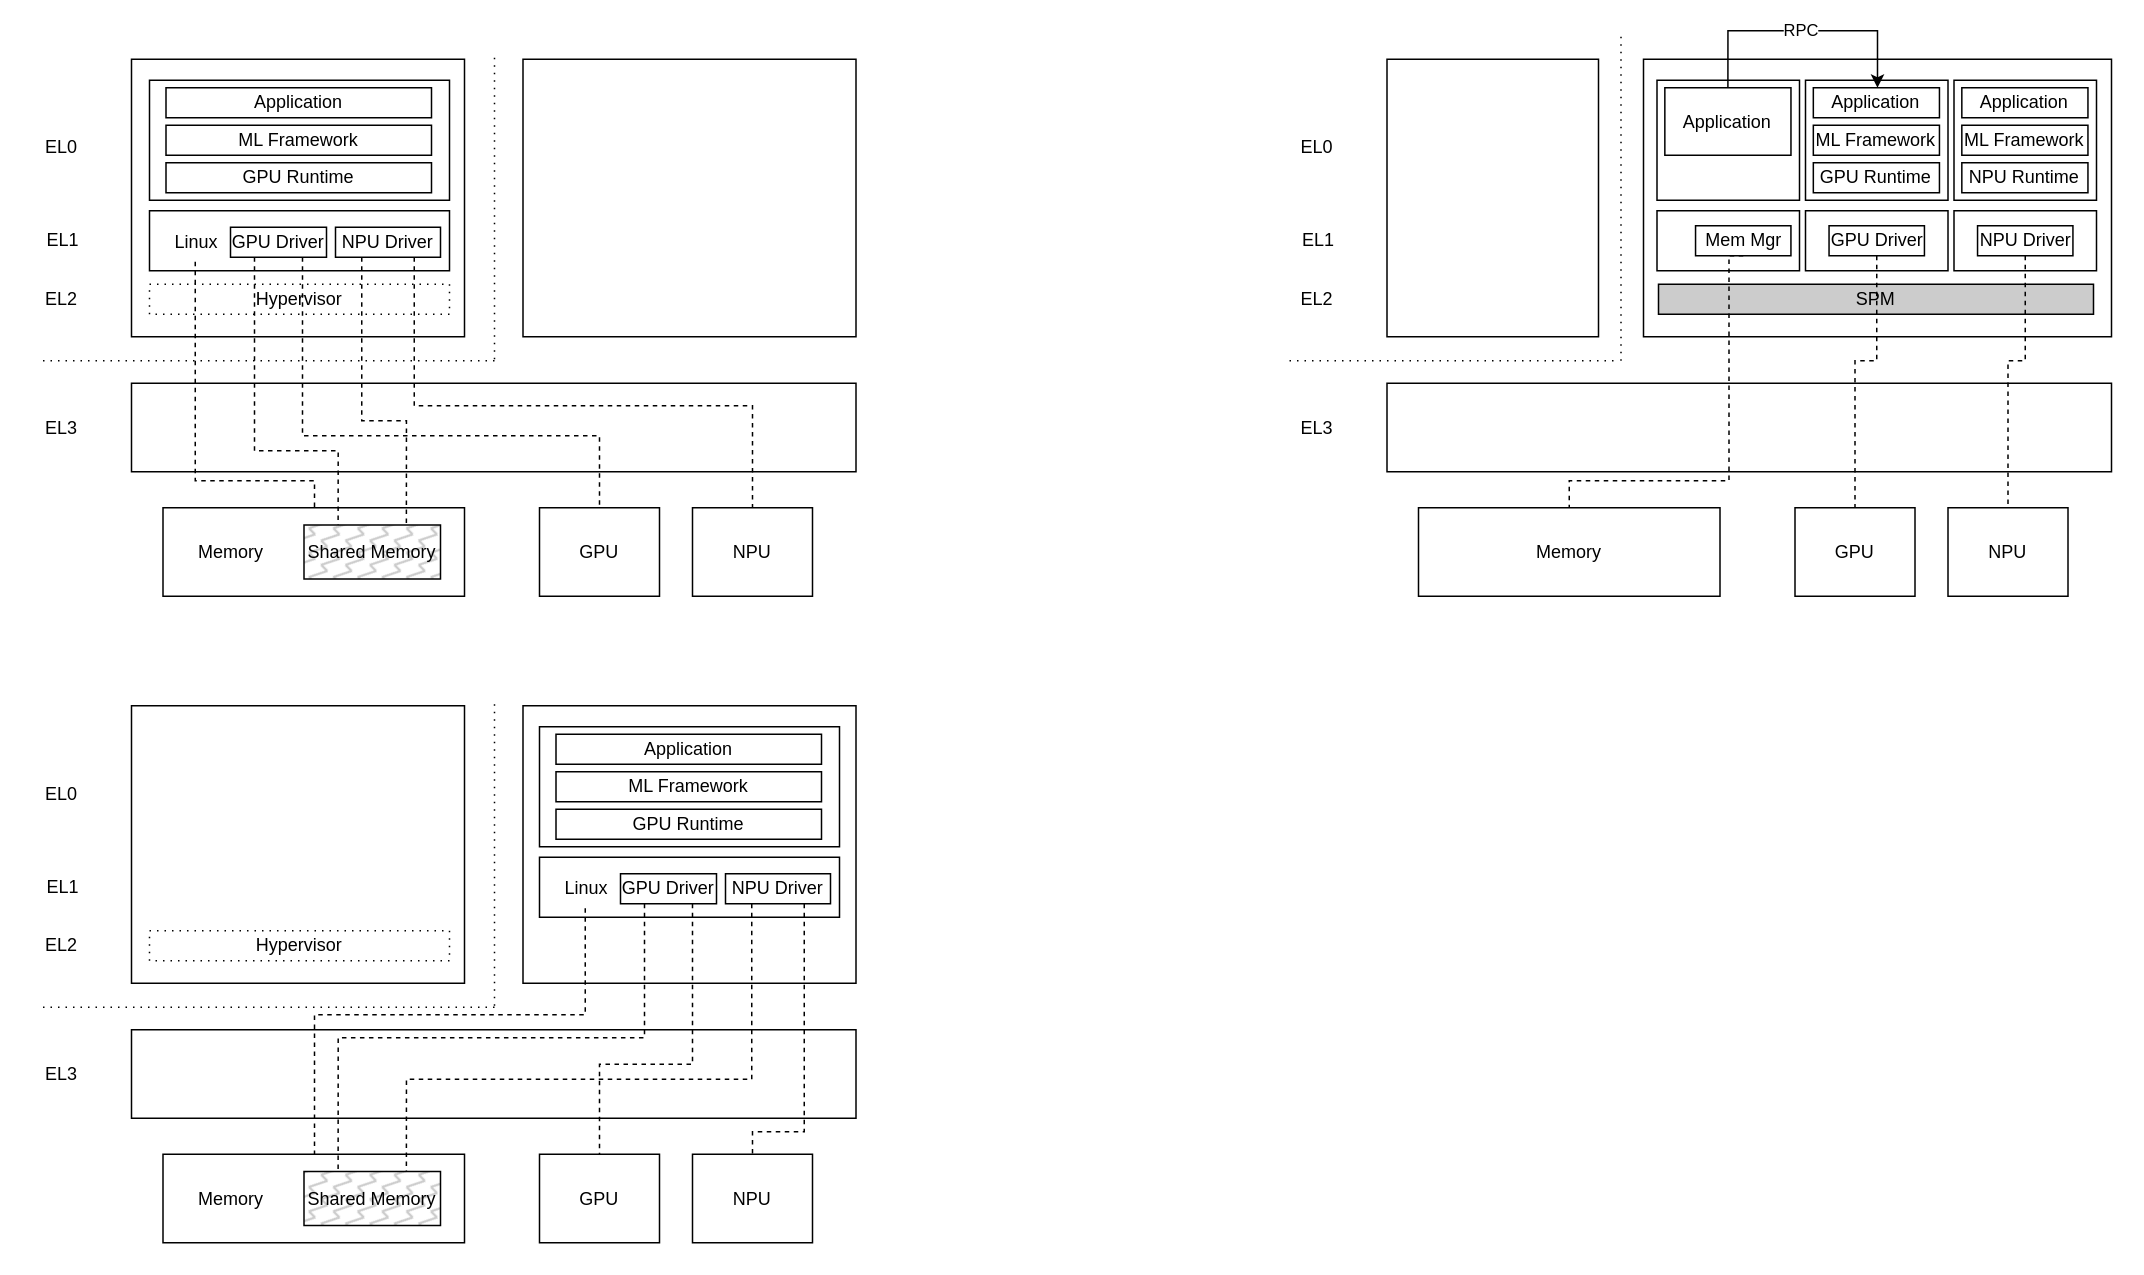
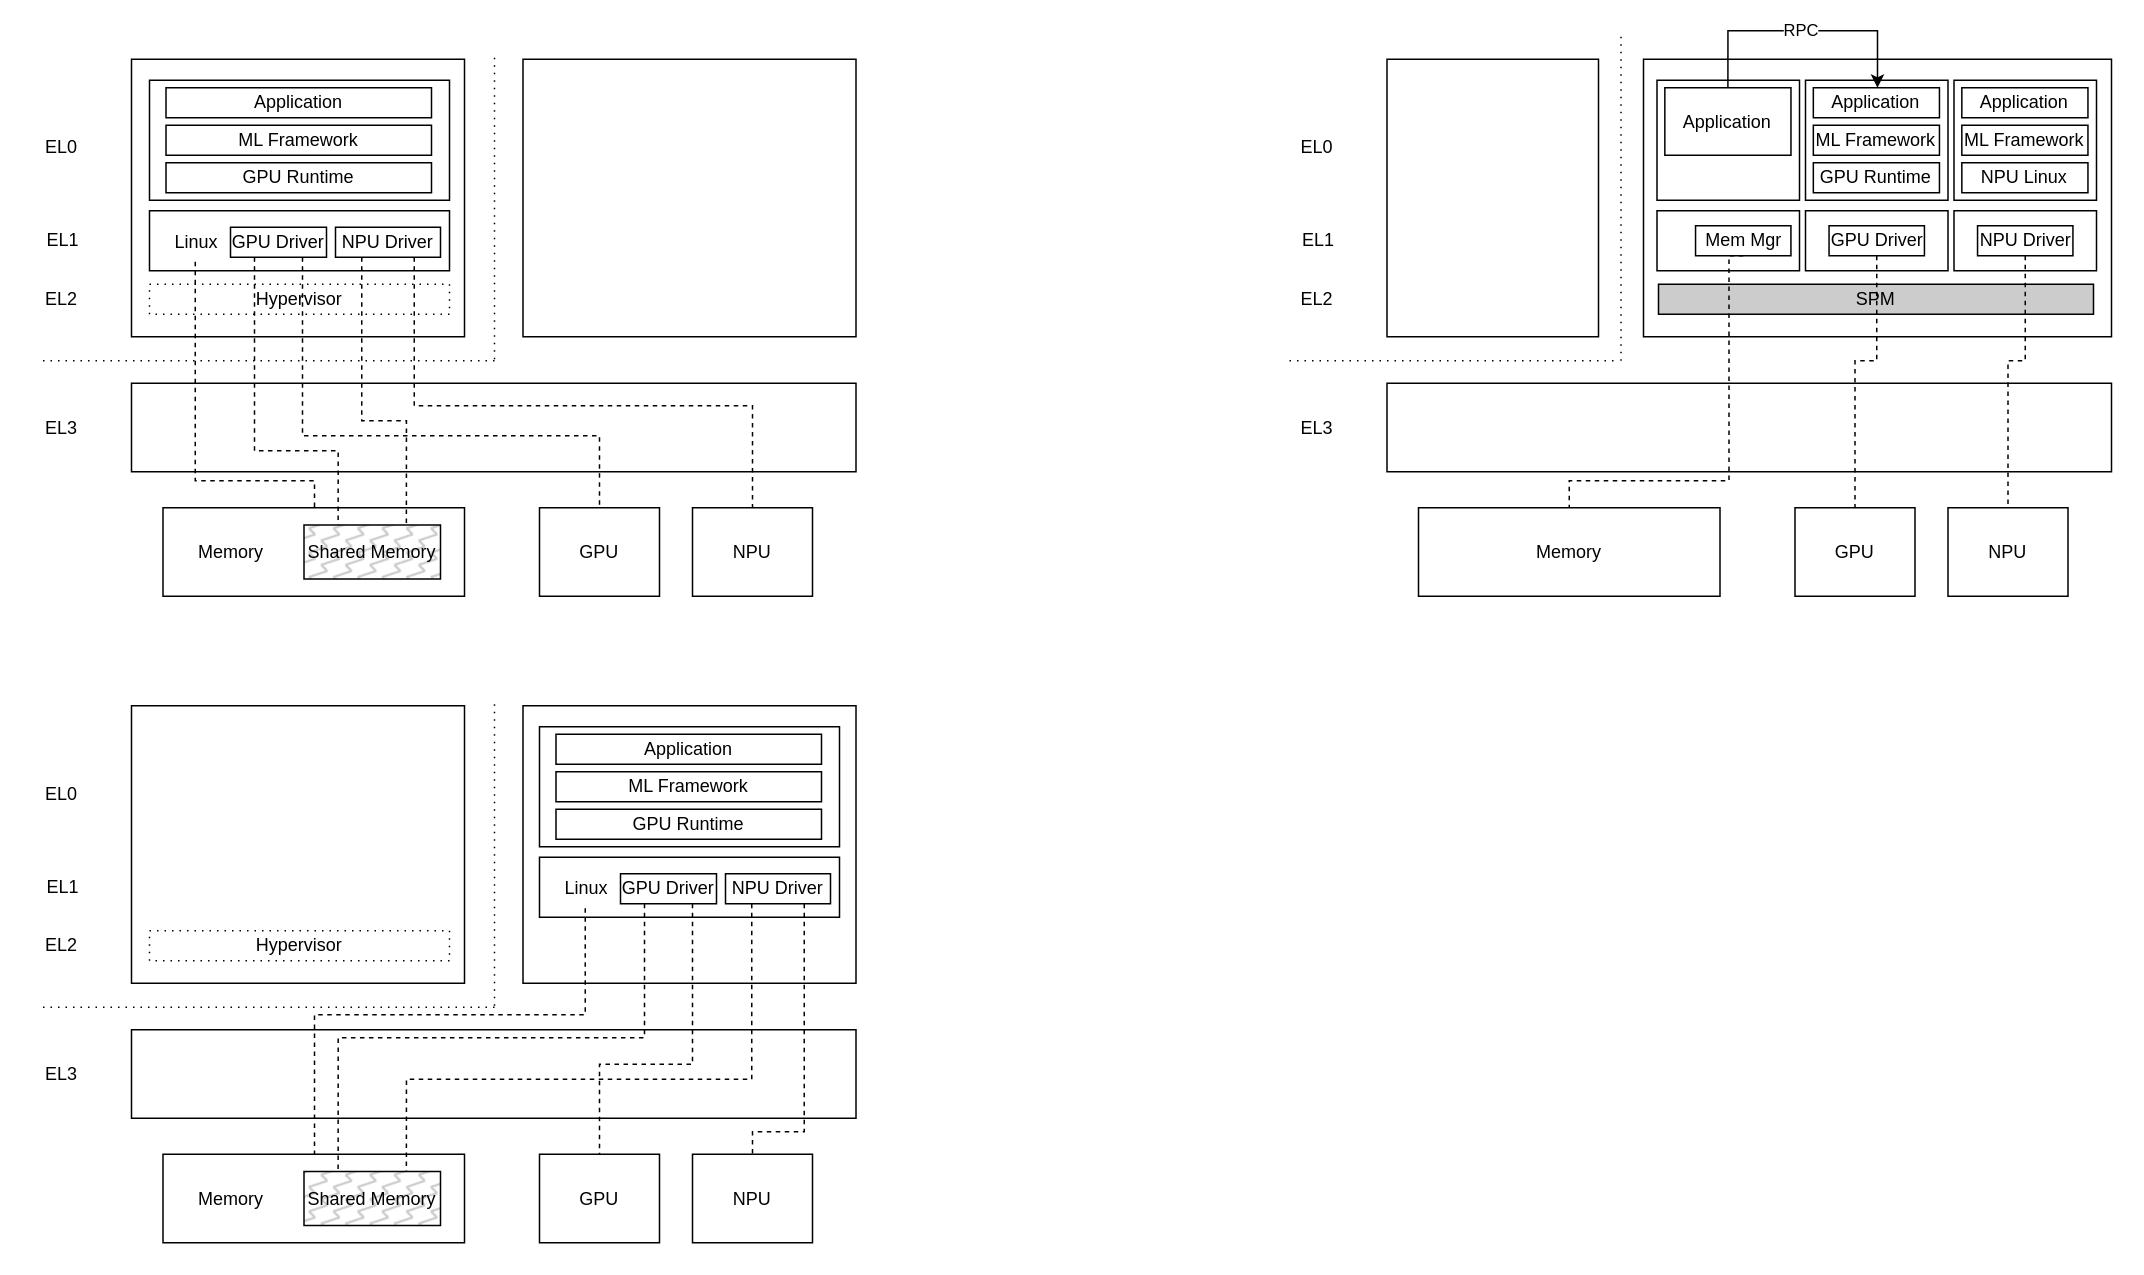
- <mxCell id="47" value="NPU Runtime" style="rounded=0;whiteSpace=wrap;html=1;fillStyle=auto;fillColor=#FFFFFF;" vertex="1" parent="42"><mxGeometry x="5.225" y="55" width="84.075" height="20" as="geometry" /></mxCell>
+ <mxCell id="47" value="NPU Linux" style="rounded=0;whiteSpace=wrap;html=1;fillStyle=auto;fillColor=#FFFFFF;" vertex="1" parent="42"><mxGeometry x="5.225" y="55" width="84.075" height="20" as="geometry" /></mxCell>
